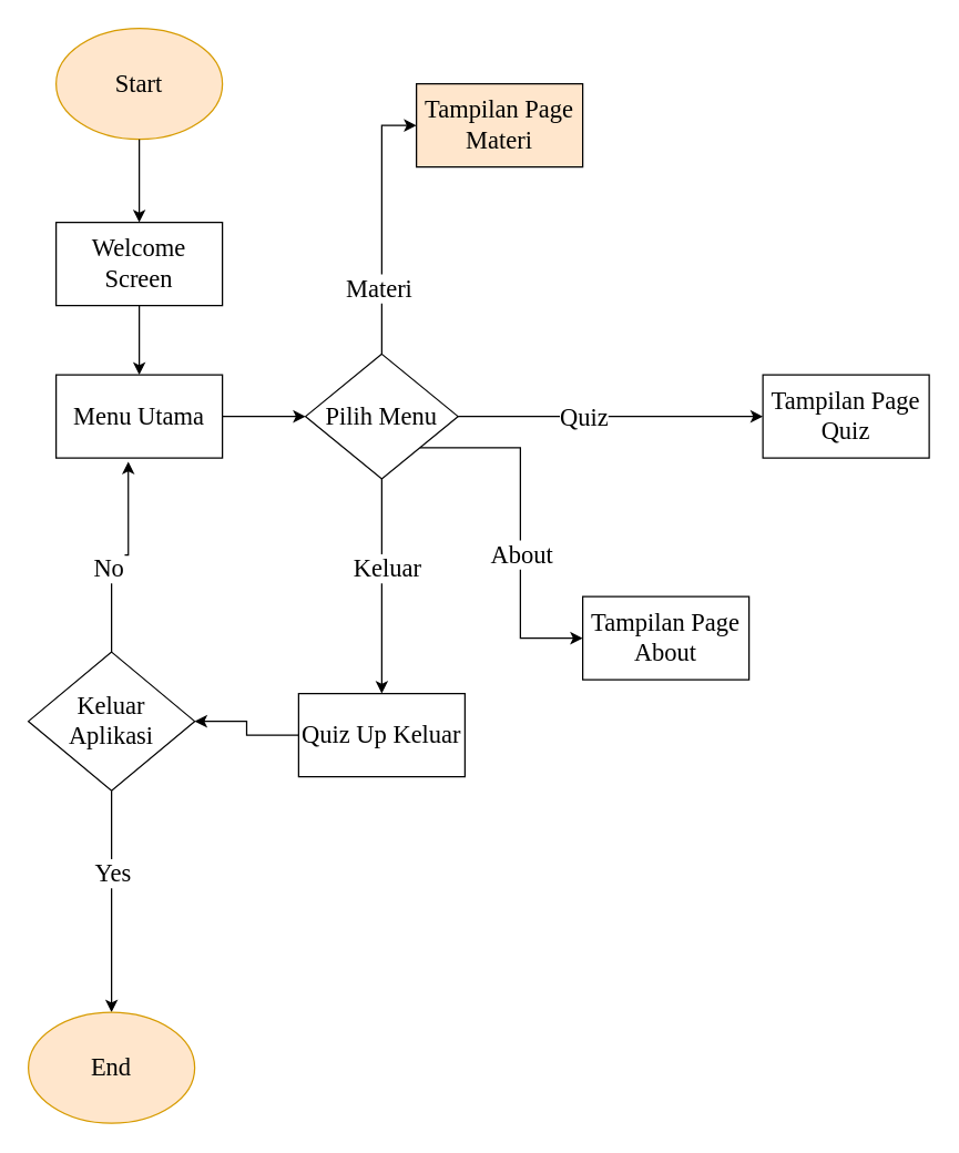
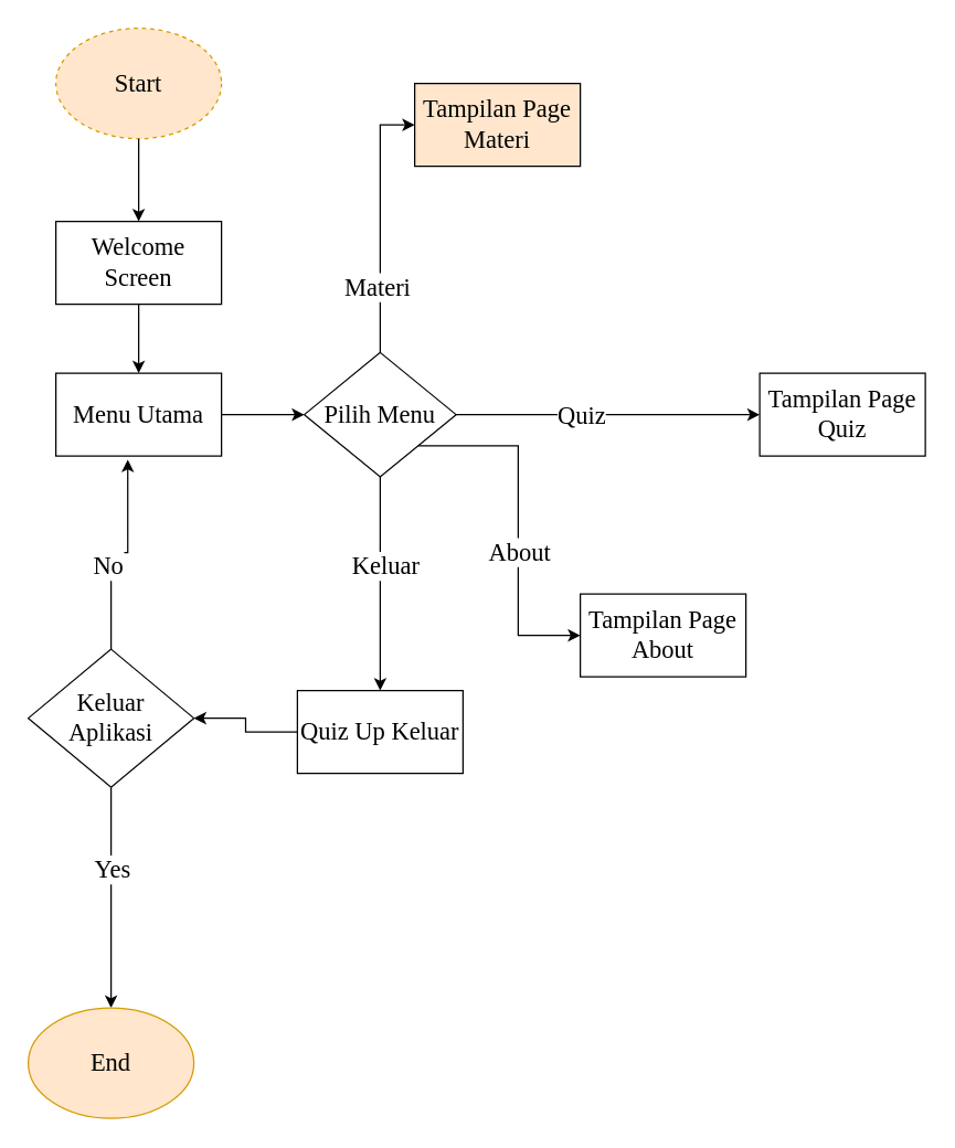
- <mxCell id="2" value="&lt;font style=&quot;font-size: 18px&quot; face=&quot;Times New Roman&quot;&gt;Start&lt;/font&gt;" style="ellipse;whiteSpace=wrap;html=1;fillColor=#ffe6cc;strokeColor=#d79b00;" vertex="1" parent="1"><mxGeometry x="40" y="20" width="120" height="80" as="geometry" /></mxCell>
+ <mxCell id="2" value="&lt;font style=&quot;font-size: 18px&quot; face=&quot;Times New Roman&quot;&gt;Start&lt;/font&gt;" style="ellipse;whiteSpace=wrap;html=1;fillColor=#ffe6cc;strokeColor=#d79b00;dashed=1;" vertex="1" parent="1"><mxGeometry x="40" y="20" width="120" height="80" as="geometry" /></mxCell>
